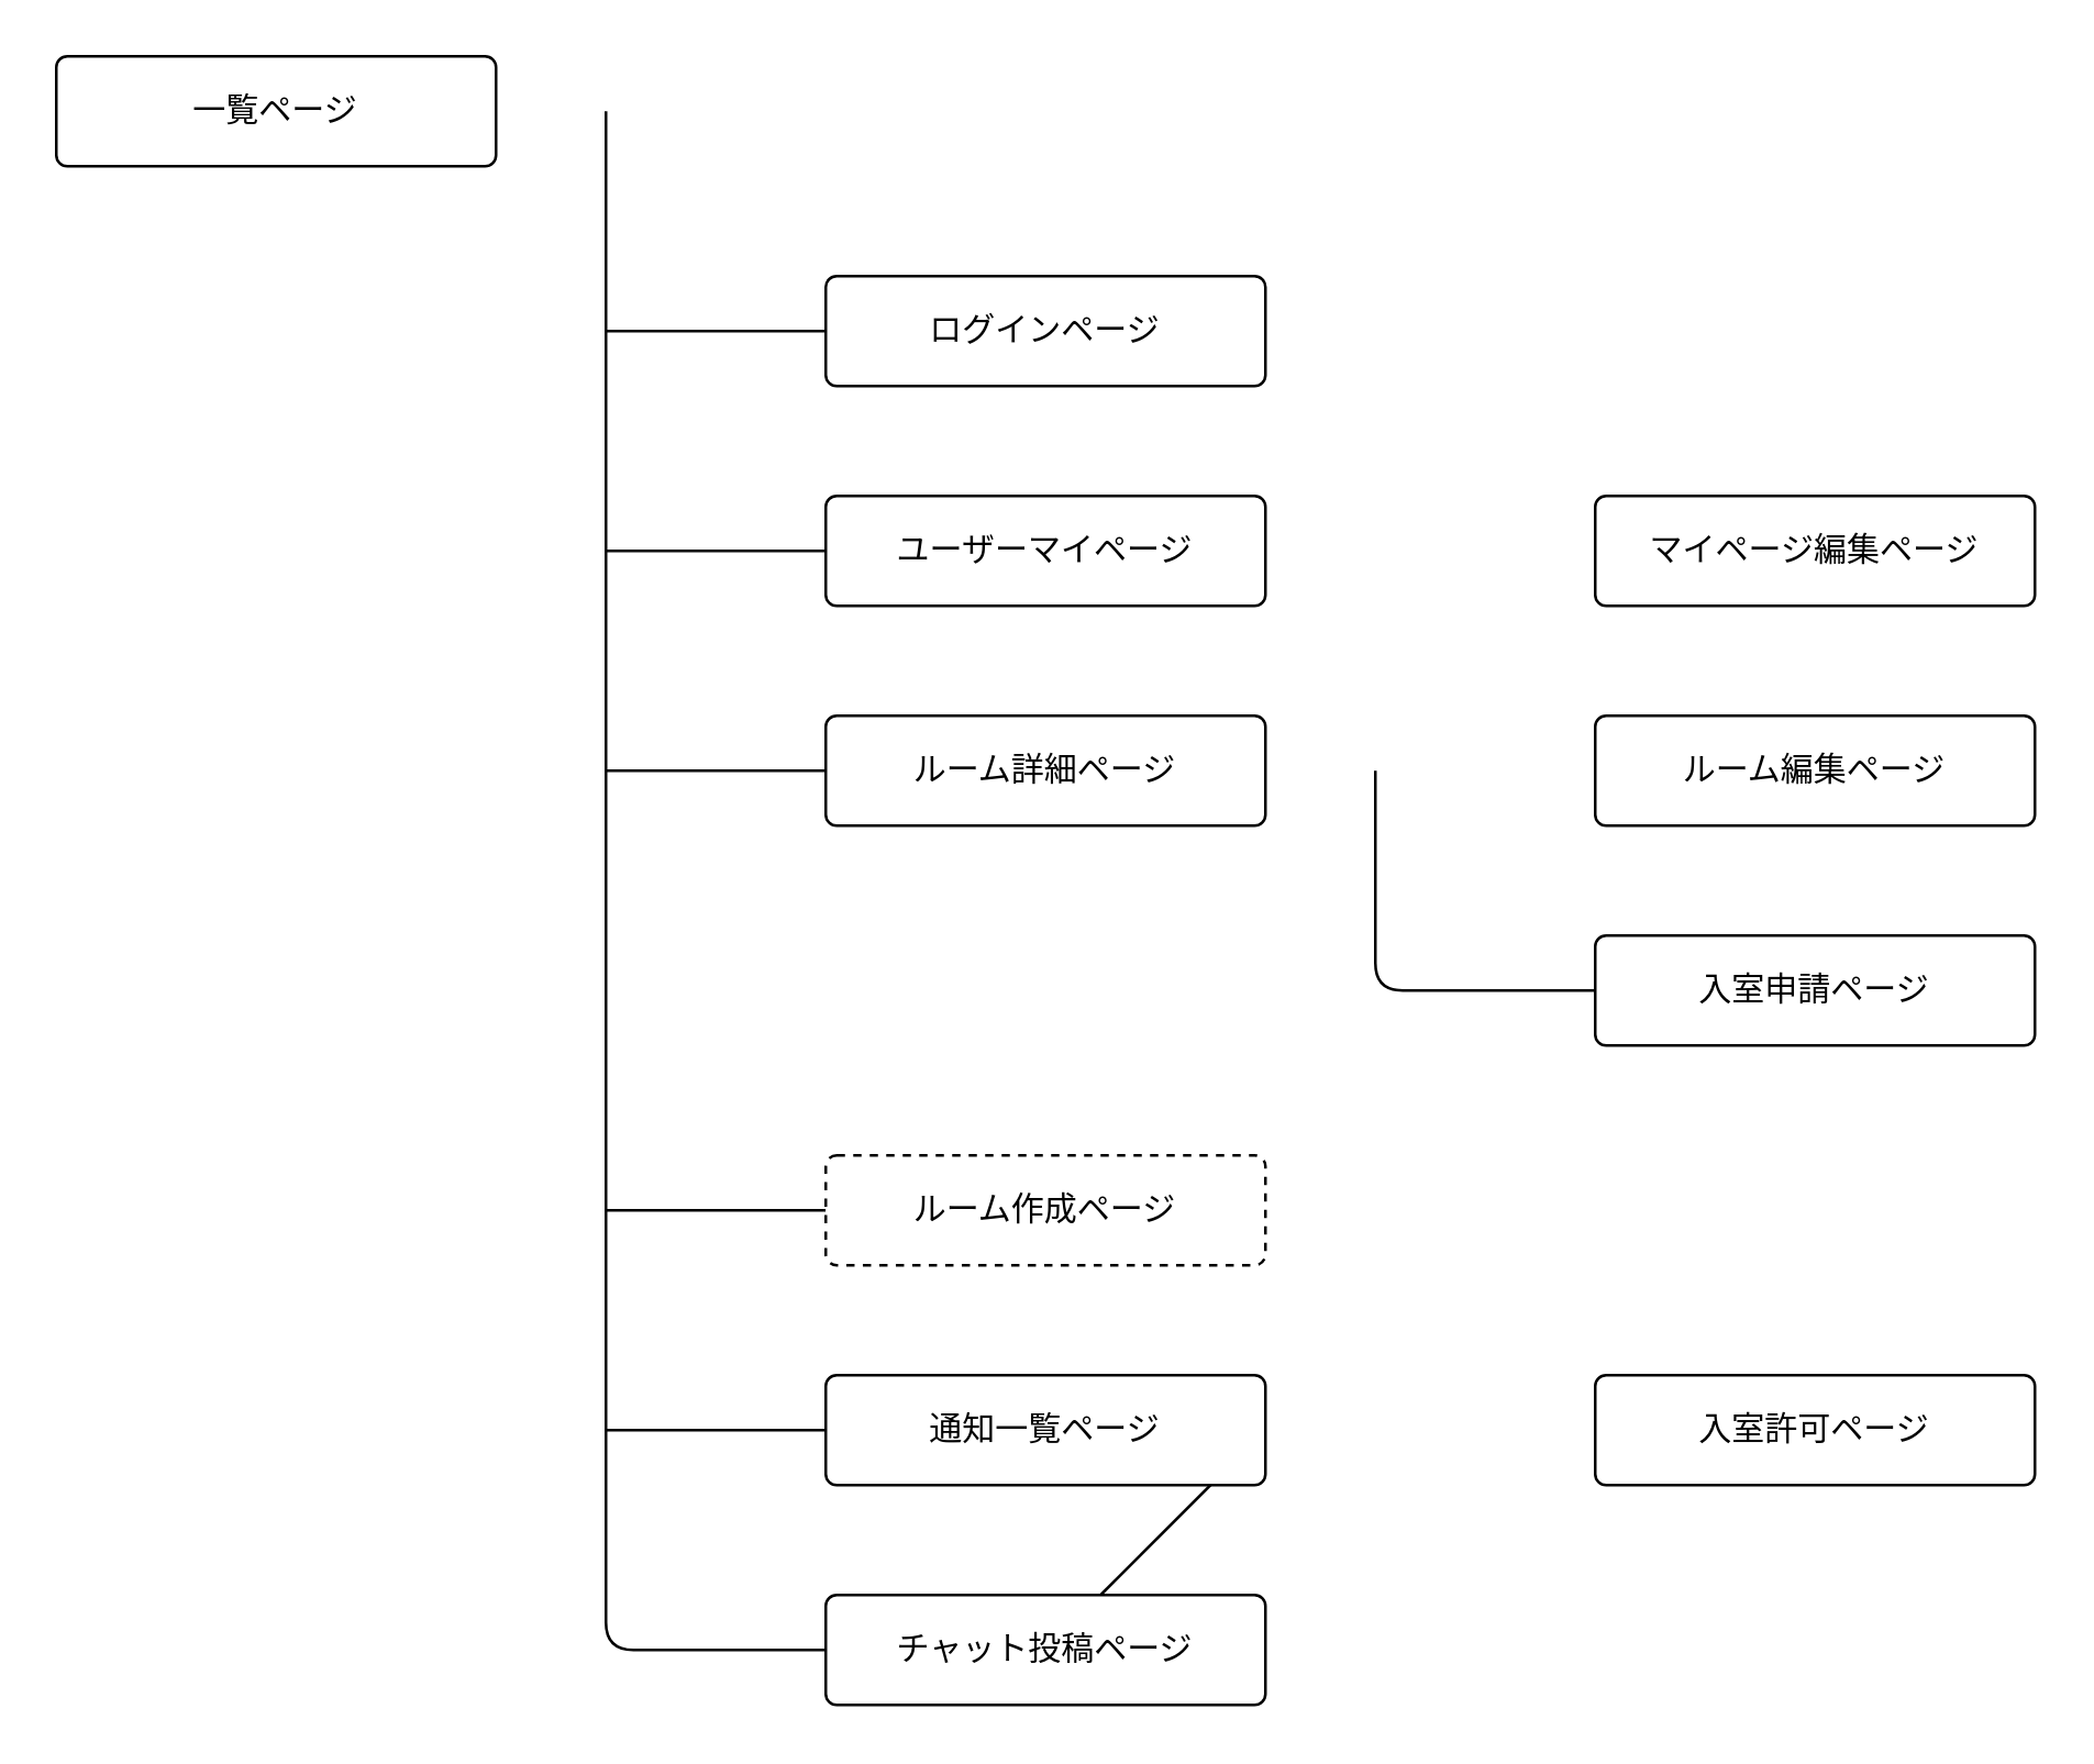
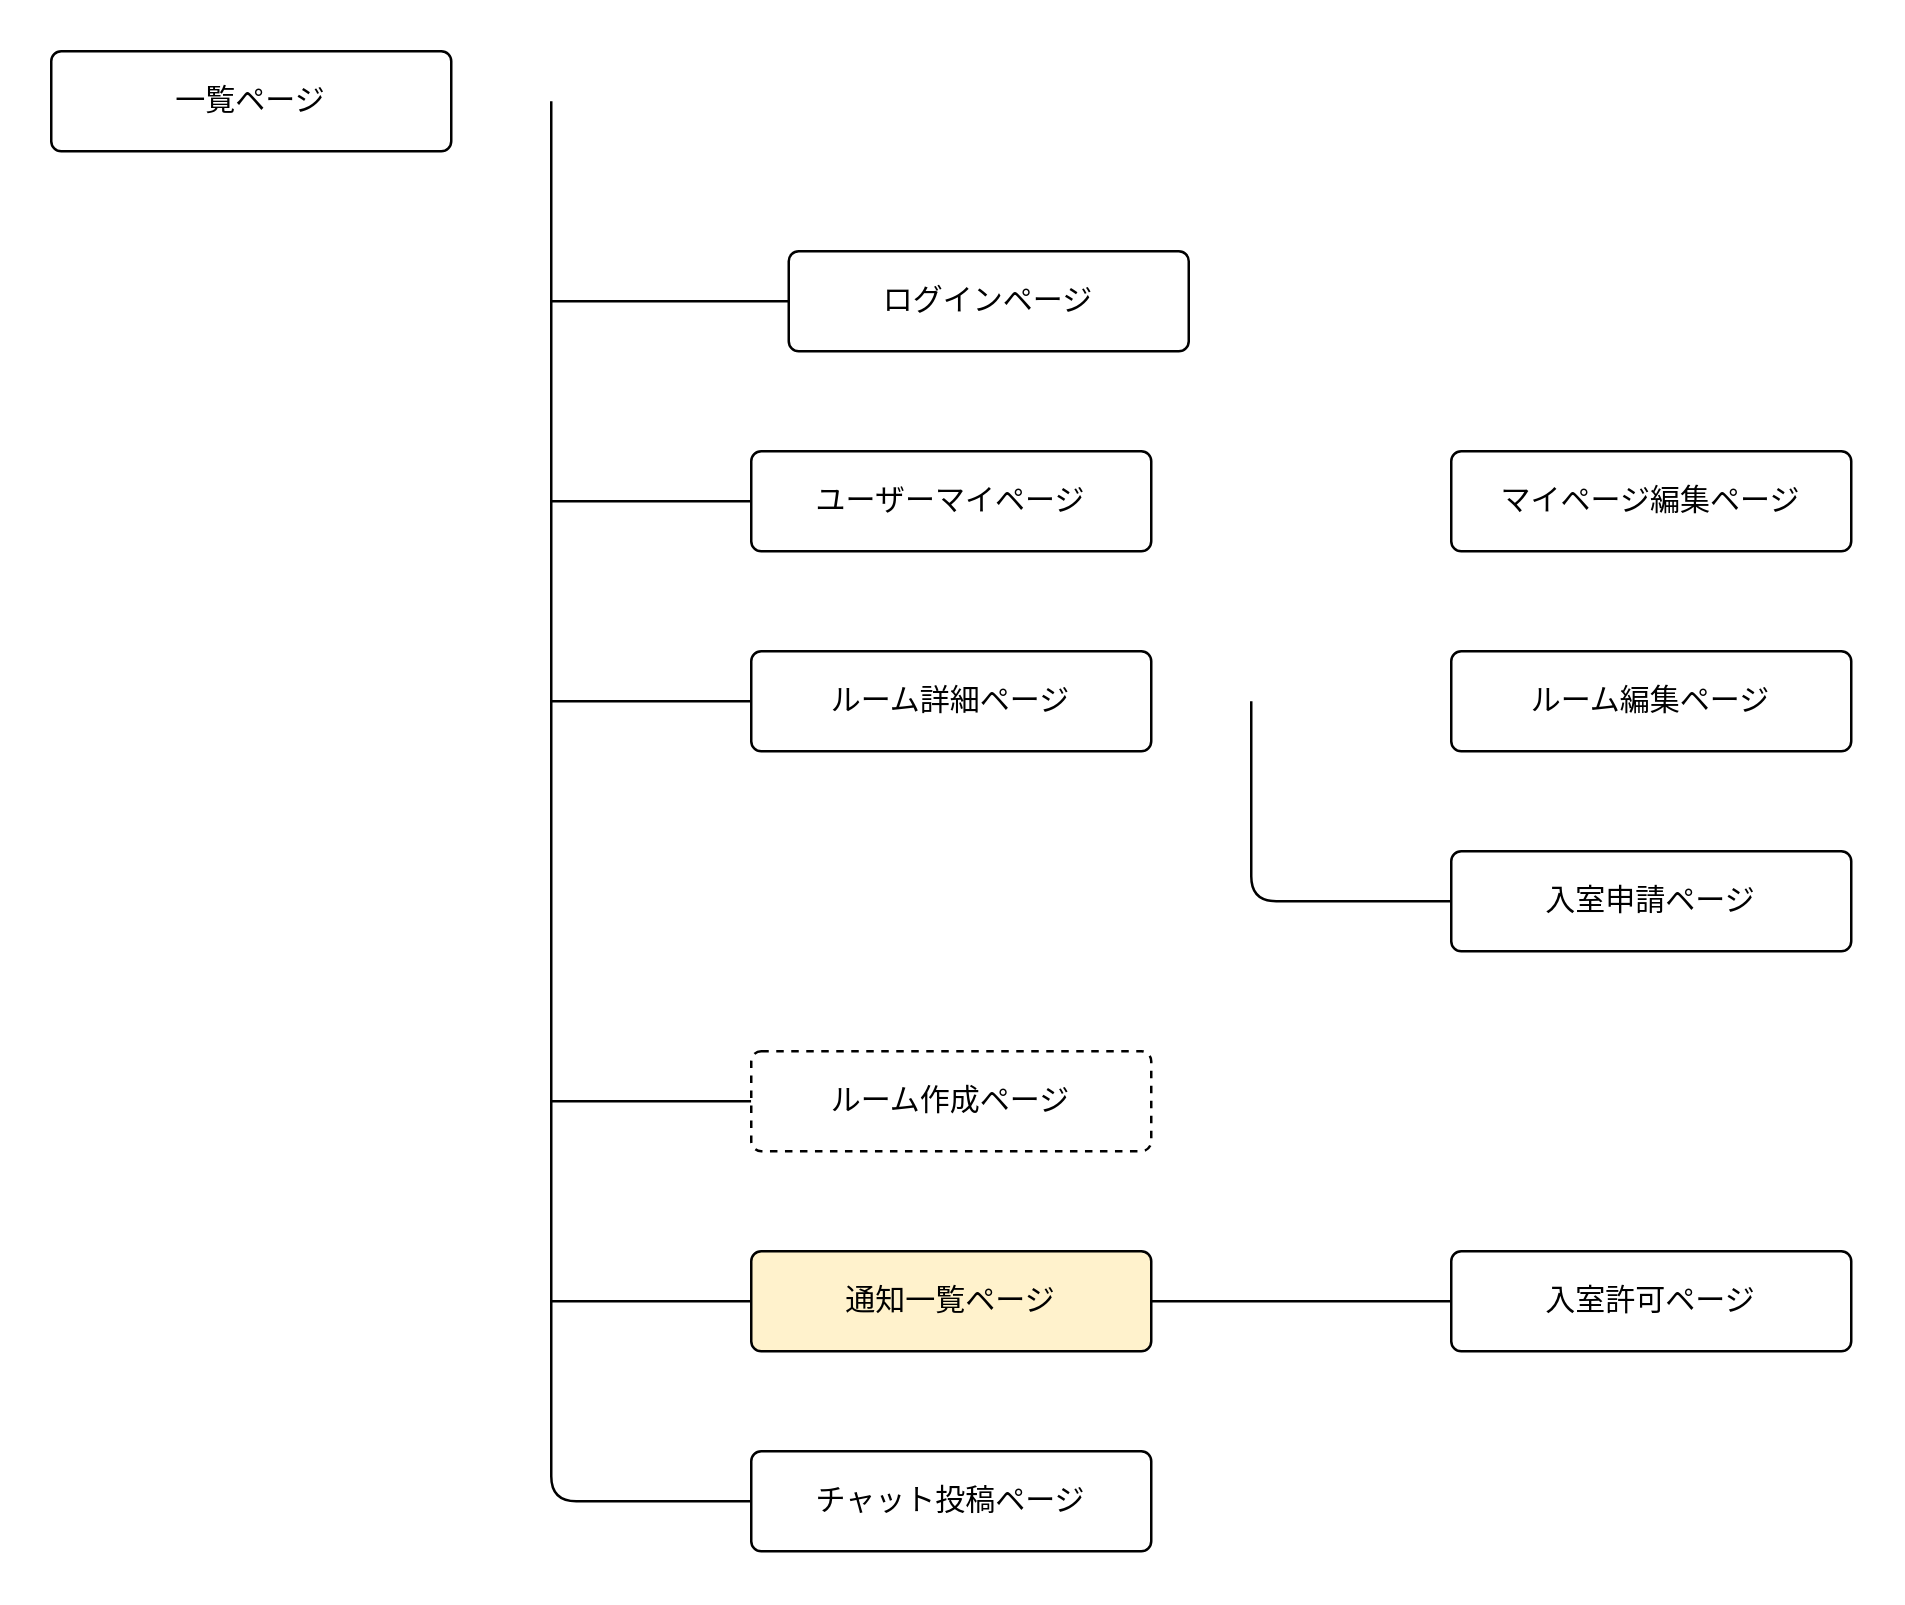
- <mxCell id="9" value="ログインページ" style="rounded=1;arcSize=10;whiteSpace=wrap;html=1;align=center;" vertex="1" parent="1"><mxGeometry x="300" y="100" width="160" height="40" as="geometry" /></mxCell>
+ <mxCell id="9" value="ログインページ" style="rounded=1;arcSize=10;whiteSpace=wrap;html=1;align=center;" vertex="1" parent="1"><mxGeometry x="315" y="100" width="160" height="40" as="geometry" /></mxCell>
- <mxCell id="15" value="通知一覧ページ" style="rounded=1;arcSize=10;whiteSpace=wrap;html=1;align=center;" vertex="1" parent="1"><mxGeometry x="300" y="500" width="160" height="40" as="geometry" /></mxCell>
+ <mxCell id="15" value="通知一覧ページ" style="rounded=1;arcSize=10;whiteSpace=wrap;html=1;align=center;fillColor=#fff2cc;" vertex="1" parent="1"><mxGeometry x="300" y="500" width="160" height="40" as="geometry" /></mxCell>
- <mxCell id="14" style="edgeStyle=none;html=1;exitX=1;exitY=0.5;exitDx=0;exitDy=0;endArrow=none;endFill=0;" edge="1" parent="1" source="15" target="16"><mxGeometry relative="1" as="geometry" /></mxCell>
+ <mxCell id="14" style="edgeStyle=none;html=1;exitX=1;exitY=0.5;exitDx=0;exitDy=0;entryX=0;entryY=0.5;entryDx=0;entryDy=0;endArrow=none;endFill=0;" edge="1" parent="1" source="15" target="20"><mxGeometry relative="1" as="geometry" /></mxCell>
